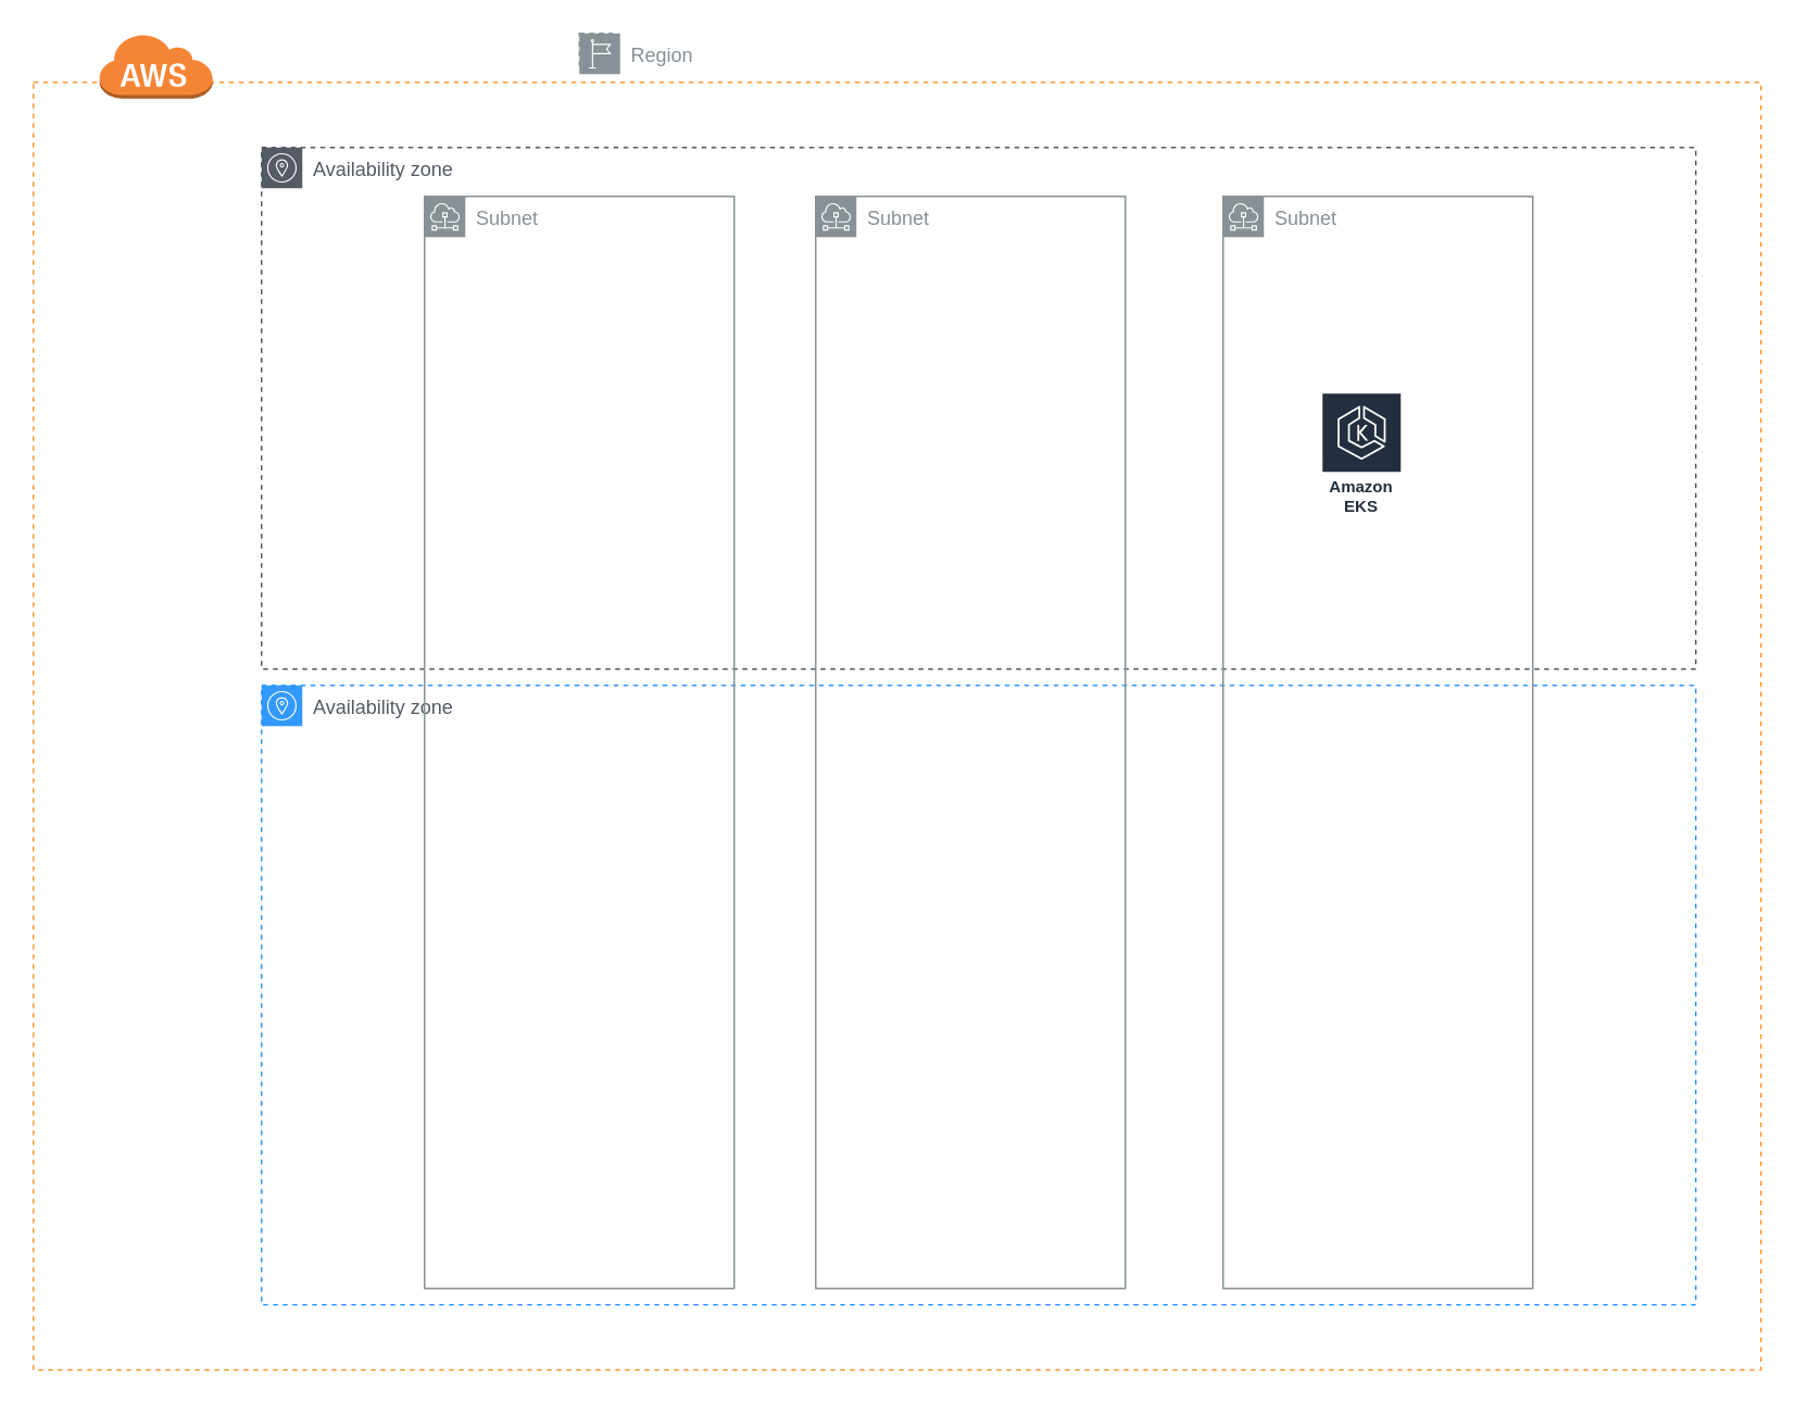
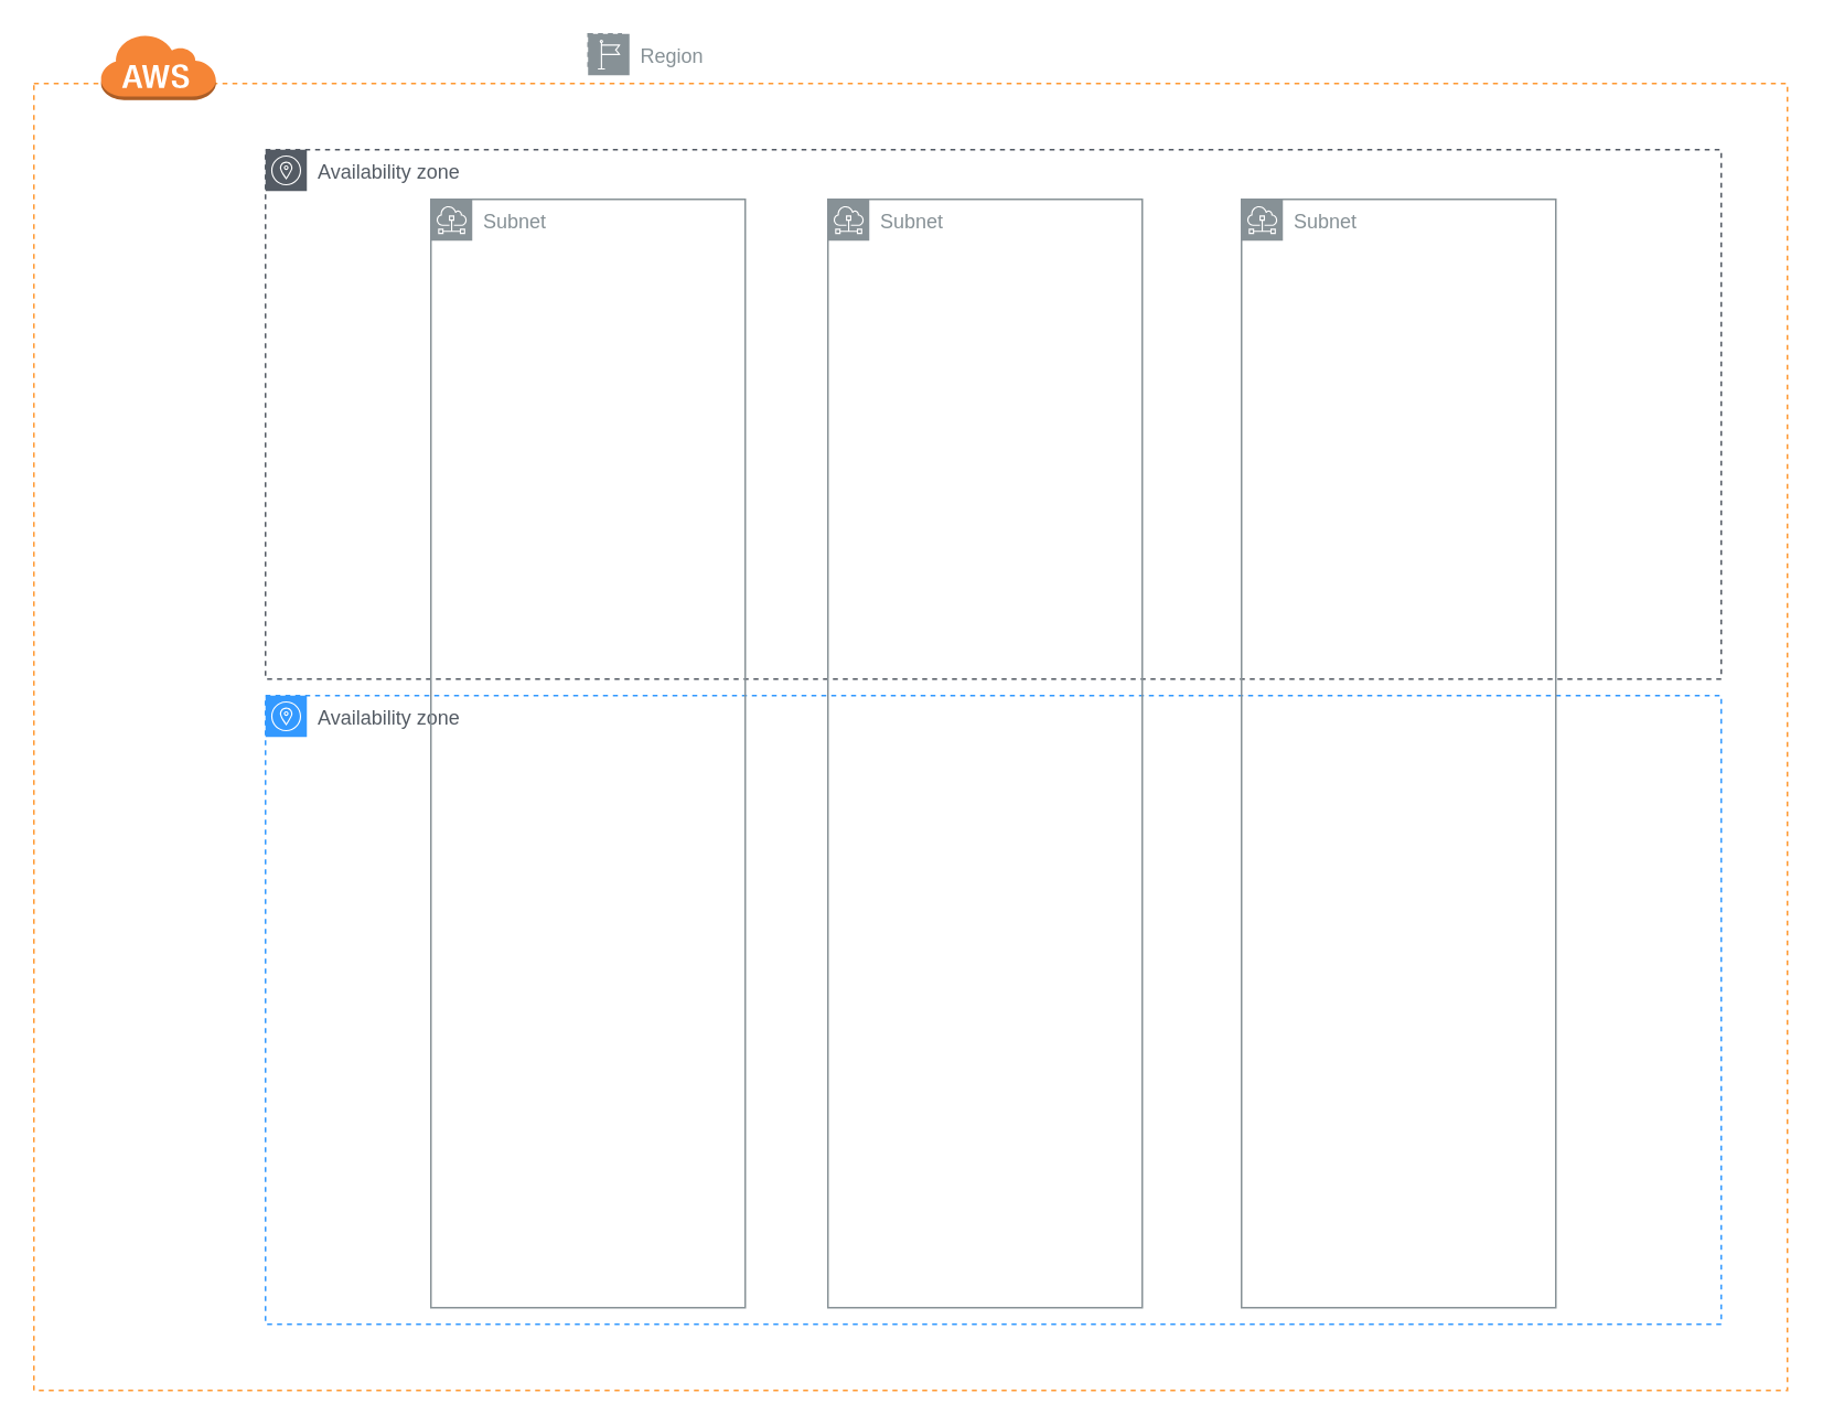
- <mxCell id="10" value="Amazon EKS" style="sketch=0;outlineConnect=0;fontColor=#232F3E;gradientColor=none;strokeColor=#ffffff;fillColor=#232F3E;dashed=0;verticalLabelPosition=middle;verticalAlign=bottom;align=center;html=1;whiteSpace=wrap;fontSize=10;fontStyle=1;spacing=3;shape=mxgraph.aws4.productIcon;prIcon=mxgraph.aws4.eks;" parent="1" vertex="1"><mxGeometry x="810" y="240" width="50" height="80" as="geometry" /></mxCell>
